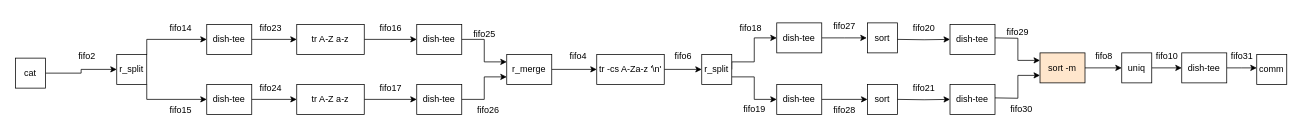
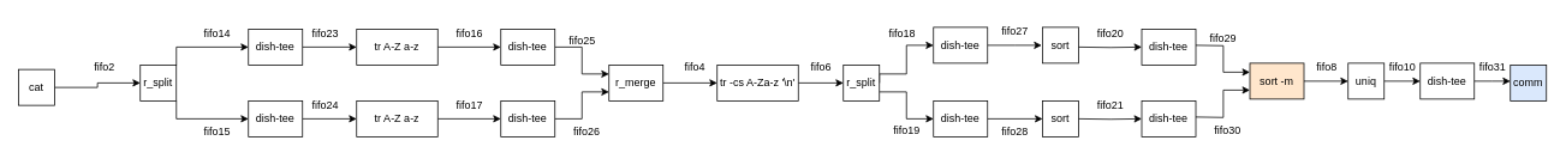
- <mxCell id="66" value="comm" style="whiteSpace=wrap;html=1;" vertex="1" parent="1"><mxGeometry x="1675" y="72" width="40" height="40" as="geometry" /></mxCell>
+ <mxCell id="66" value="comm" style="whiteSpace=wrap;html=1;fillColor=#dae8fc;" vertex="1" parent="1"><mxGeometry x="1675" y="72" width="40" height="40" as="geometry" /></mxCell>
